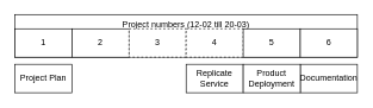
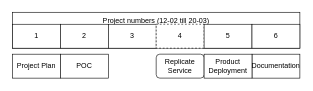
- <mxCell id="10" value="3" style="rounded=0;whiteSpace=wrap;html=1;dashed=1;" parent="1" vertex="1"><mxGeometry x="180" y="40" width="80" height="40" as="geometry" /></mxCell>
+ <mxCell id="10" value="3" style="rounded=0;whiteSpace=wrap;html=1;" parent="1" vertex="1"><mxGeometry x="180" y="40" width="80" height="40" as="geometry" /></mxCell>
+ <mxCell id="5" value="POC" style="rounded=0;whiteSpace=wrap;html=1;" parent="1" vertex="1"><mxGeometry x="100" y="90" width="80" height="40" as="geometry" /></mxCell>
- <mxCell id="2" value="Replicate Service" style="rounded=0;whiteSpace=wrap;html=1;" parent="1" vertex="1"><mxGeometry x="260" y="90" width="80" height="40" as="geometry" /></mxCell>
+ <mxCell id="2" value="Replicate Service" style="whiteSpace=wrap;html=1;rounded=1;" parent="1" vertex="1"><mxGeometry x="260" y="90" width="80" height="40" as="geometry" /></mxCell>
